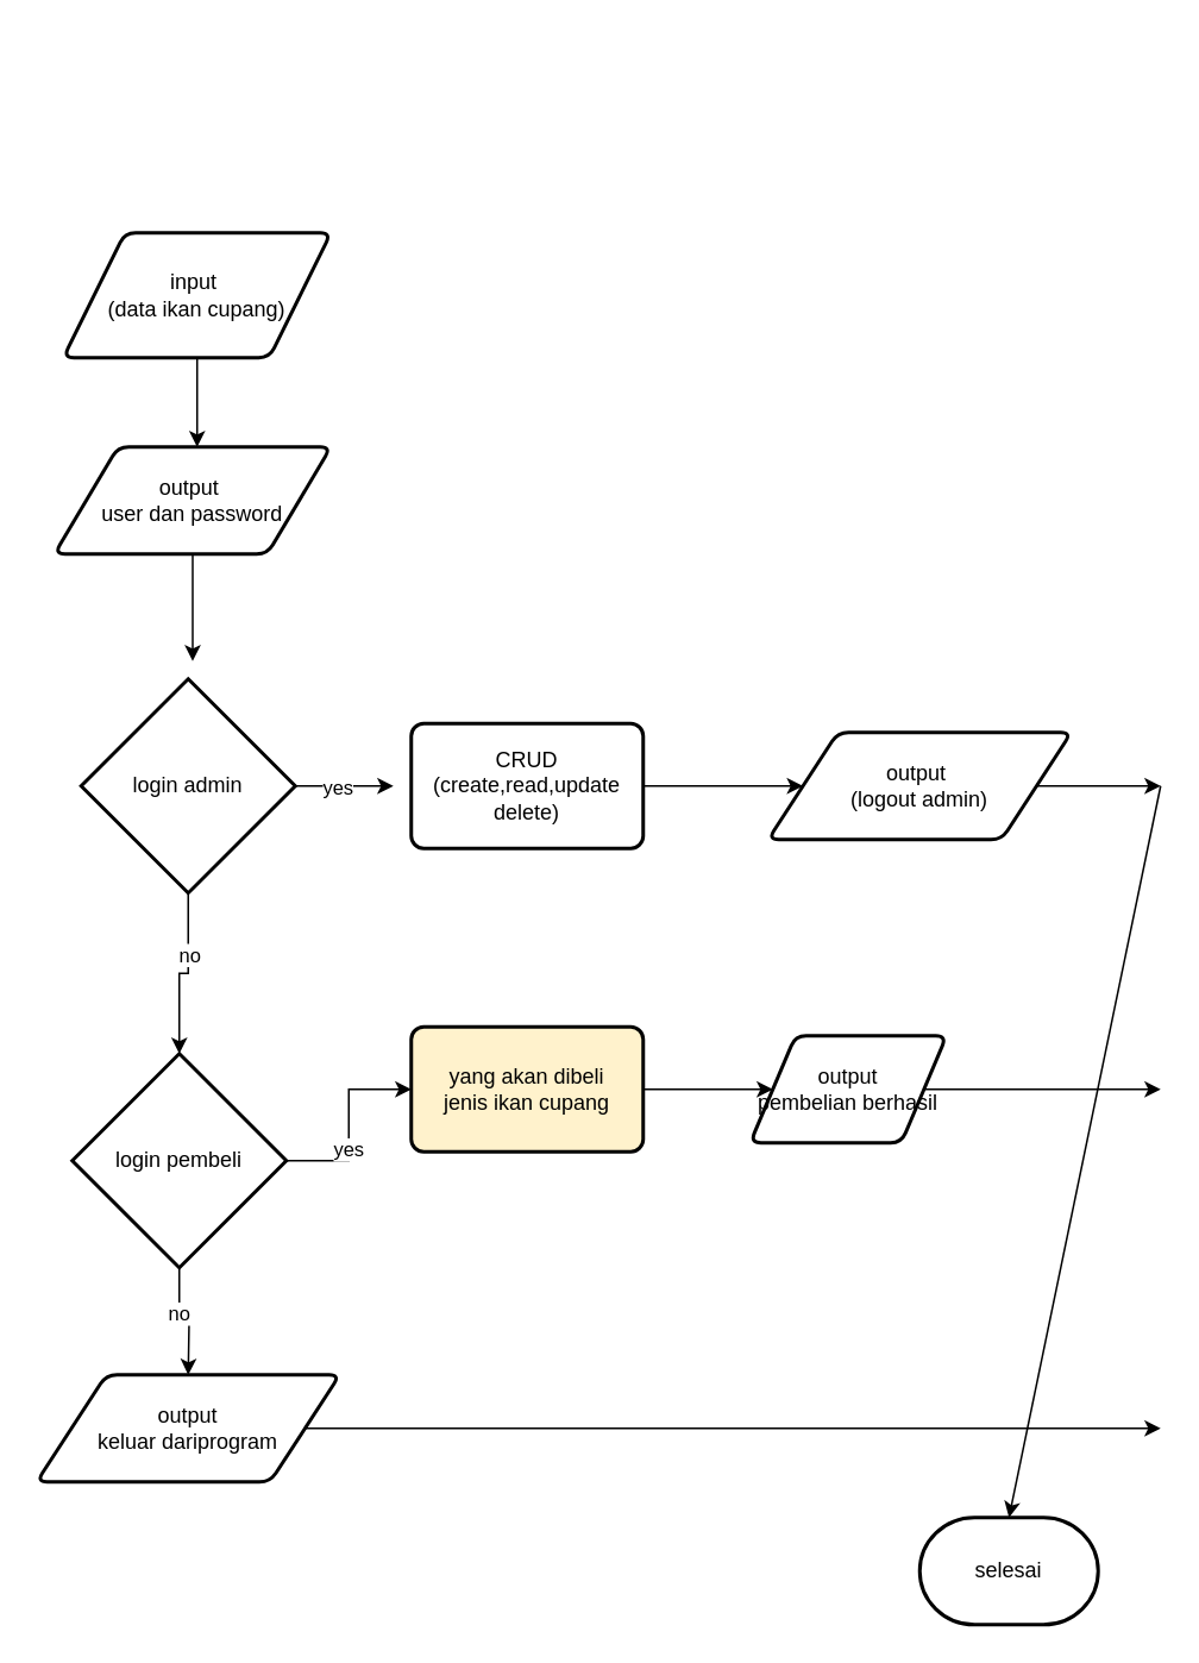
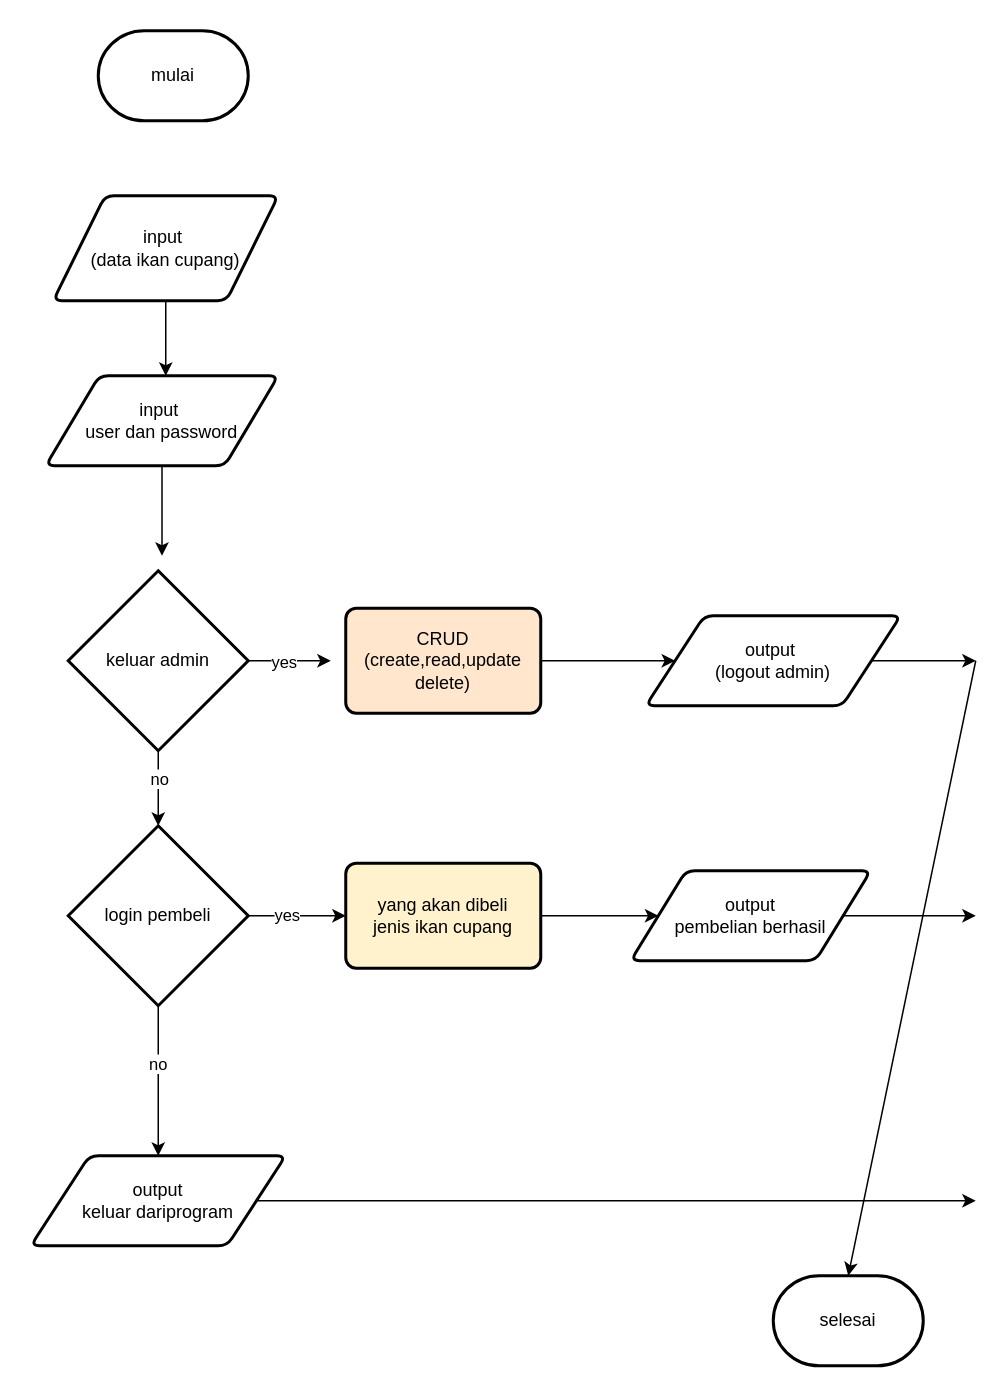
+ <mxCell id="2" value="mulai" style="strokeWidth=2;html=1;shape=mxgraph.flowchart.terminator;whiteSpace=wrap;" parent="1" vertex="1"><mxGeometry x="65" y="20" width="100" height="60" as="geometry" /></mxCell>
- <mxCell id="26" value="output&amp;nbsp;&lt;br&gt;user dan password" style="shape=parallelogram;html=1;strokeWidth=2;perimeter=parallelogramPerimeter;whiteSpace=wrap;rounded=1;arcSize=12;size=0.23;" vertex="1" parent="1"><mxGeometry x="30" y="250" width="155" height="60" as="geometry" /></mxCell>
+ <mxCell id="26" value="input&amp;nbsp;&lt;br&gt;user dan password" style="shape=parallelogram;html=1;strokeWidth=2;perimeter=parallelogramPerimeter;whiteSpace=wrap;rounded=1;arcSize=12;size=0.23;" vertex="1" parent="1"><mxGeometry x="30" y="250" width="155" height="60" as="geometry" /></mxCell>
- <mxCell id="9" value="login admin" style="strokeWidth=2;html=1;shape=mxgraph.flowchart.decision;whiteSpace=wrap;" parent="1" vertex="1"><mxGeometry x="45" y="380" width="120" height="120" as="geometry" /></mxCell>
+ <mxCell id="9" value="keluar admin" style="strokeWidth=2;html=1;shape=mxgraph.flowchart.decision;whiteSpace=wrap;" parent="1" vertex="1"><mxGeometry x="45" y="380" width="120" height="120" as="geometry" /></mxCell>
- <mxCell id="13" value="CRUD&lt;br&gt;(create,read,update&lt;br&gt;delete)" style="rounded=1;whiteSpace=wrap;html=1;absoluteArcSize=1;arcSize=14;strokeWidth=2;" parent="1" vertex="1"><mxGeometry x="230" y="405" width="130" height="70" as="geometry" /></mxCell>
+ <mxCell id="13" value="CRUD&lt;br&gt;(create,read,update&lt;br&gt;delete)" style="rounded=1;whiteSpace=wrap;html=1;absoluteArcSize=1;arcSize=14;strokeWidth=2;fillColor=#ffe6cc;" parent="1" vertex="1"><mxGeometry x="230" y="405" width="130" height="70" as="geometry" /></mxCell>
- <mxCell id="20" value="output&lt;br&gt;pembelian berhasil" style="shape=parallelogram;html=1;strokeWidth=2;perimeter=parallelogramPerimeter;whiteSpace=wrap;rounded=1;arcSize=12;size=0.23;" parent="1" vertex="1"><mxGeometry x="420" y="580" width="110" height="60" as="geometry" /></mxCell>
+ <mxCell id="20" value="output&lt;br&gt;pembelian berhasil" style="shape=parallelogram;html=1;strokeWidth=2;perimeter=parallelogramPerimeter;whiteSpace=wrap;rounded=1;arcSize=12;size=0.23;" parent="1" vertex="1"><mxGeometry x="420" y="580" width="160" height="60" as="geometry" /></mxCell>
- <mxCell id="18" value="login pembeli" style="strokeWidth=2;html=1;shape=mxgraph.flowchart.decision;whiteSpace=wrap;" parent="1" vertex="1"><mxGeometry x="40" y="590" width="120" height="120" as="geometry" /></mxCell>
+ <mxCell id="18" value="login pembeli" style="strokeWidth=2;html=1;shape=mxgraph.flowchart.decision;whiteSpace=wrap;" parent="1" vertex="1"><mxGeometry x="45" y="550" width="120" height="120" as="geometry" /></mxCell>
